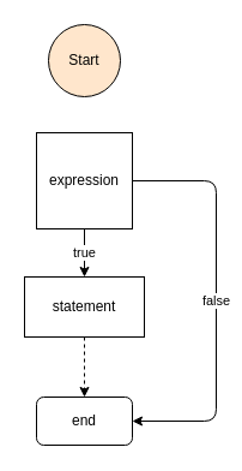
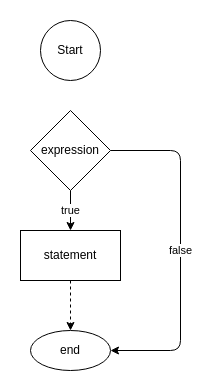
- <mxCell id="2" value="Start" style="ellipse;whiteSpace=wrap;html=1;aspect=fixed;fillColor=#ffe6cc;" vertex="1" parent="1"><mxGeometry x="40" y="20" width="60" height="60" as="geometry" /></mxCell>
+ <mxCell id="2" value="Start" style="ellipse;whiteSpace=wrap;html=1;aspect=fixed;" vertex="1" parent="1"><mxGeometry x="40" y="20" width="60" height="60" as="geometry" /></mxCell>
- <mxCell id="5" value="expression" style="whiteSpace=wrap;html=1;rounded=0;" vertex="1" parent="1"><mxGeometry x="30" y="110" width="80" height="80" as="geometry" /></mxCell>
+ <mxCell id="5" value="expression" style="rhombus;whiteSpace=wrap;html=1;" vertex="1" parent="1"><mxGeometry x="30" y="110" width="80" height="80" as="geometry" /></mxCell>
- <mxCell id="8" value="end" style="whiteSpace=wrap;html=1;rounded=1;" vertex="1" parent="1"><mxGeometry x="30" y="330" width="80" height="40" as="geometry" /></mxCell>
+ <mxCell id="8" value="end" style="ellipse;whiteSpace=wrap;html=1;" vertex="1" parent="1"><mxGeometry x="30" y="330" width="80" height="40" as="geometry" /></mxCell>
